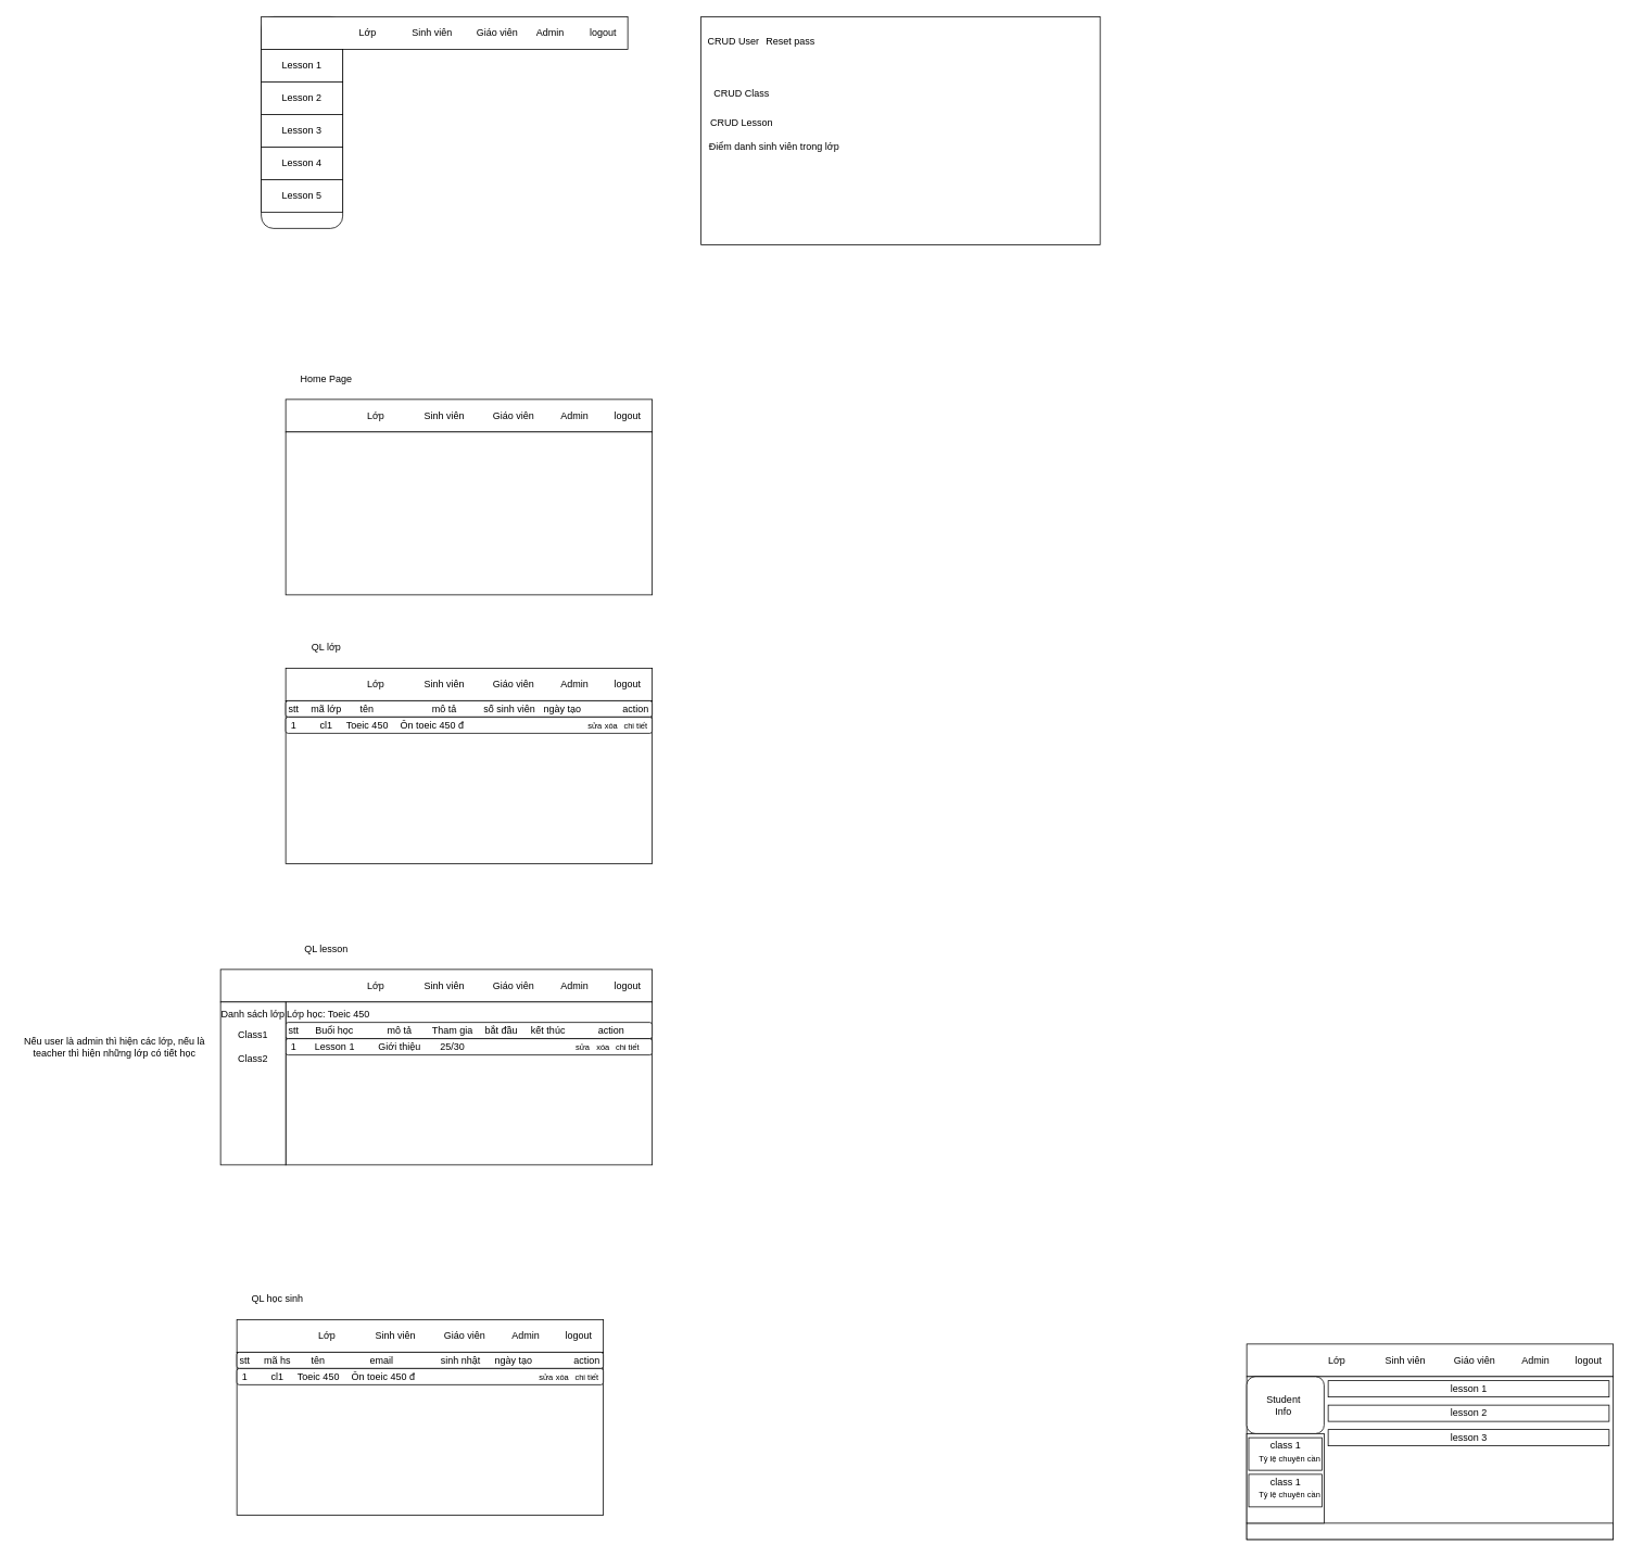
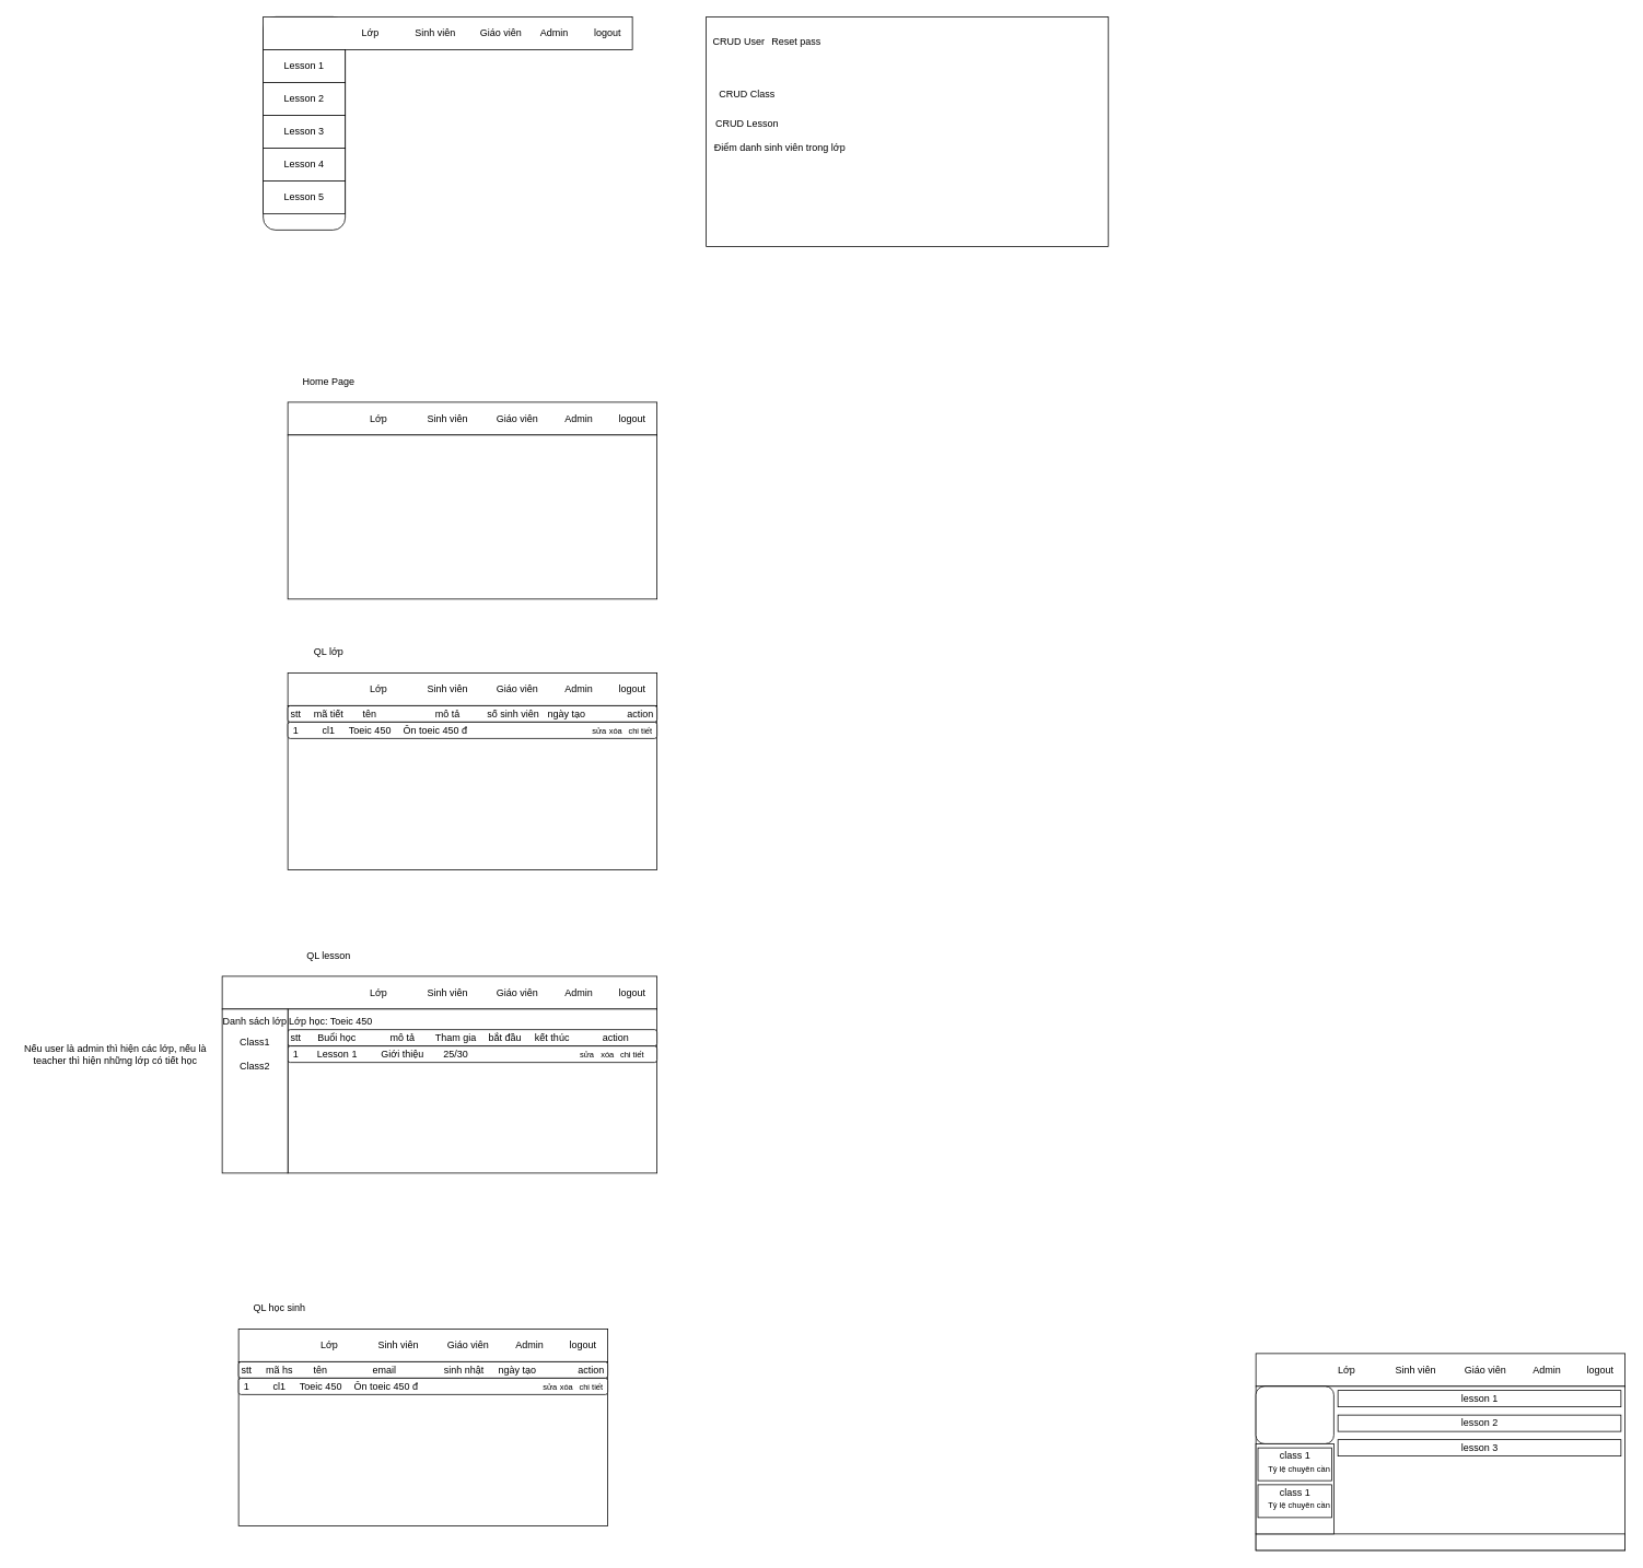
- <mxCell id="38" value="mã lớp" style="text;html=1;strokeColor=none;fillColor=none;align=center;verticalAlign=middle;whiteSpace=wrap;rounded=0;" parent="1" vertex="1"><mxGeometry x="370" y="860" width="60" height="20" as="geometry" /></mxCell>
+ <mxCell id="38" value="mã tiết" style="text;html=1;strokeColor=none;fillColor=none;align=center;verticalAlign=middle;whiteSpace=wrap;rounded=0;" parent="1" vertex="1"><mxGeometry x="370" y="860" width="60" height="20" as="geometry" /></mxCell>
- <mxCell id="120" value="Student&lt;br&gt;Info" style="text;html=1;strokeColor=none;fillColor=none;align=center;verticalAlign=middle;whiteSpace=wrap;rounded=0;" vertex="1" parent="1"><mxGeometry x="1538.75" y="1710" width="72.5" height="30" as="geometry" /></mxCell>
